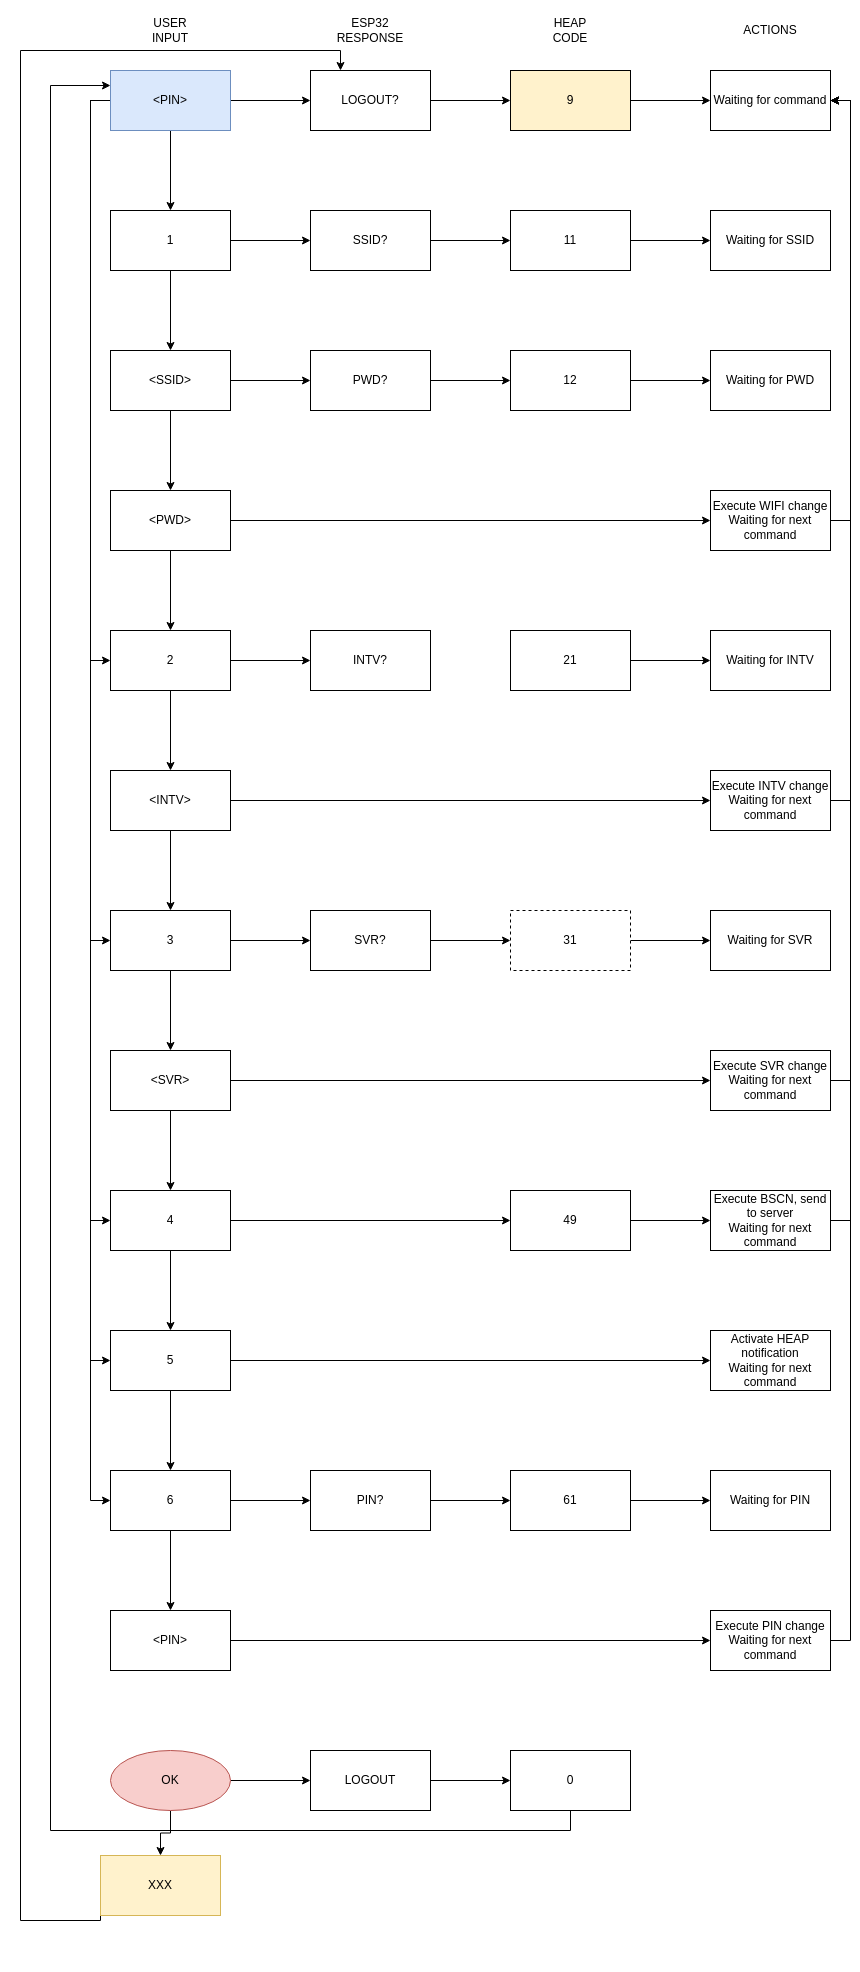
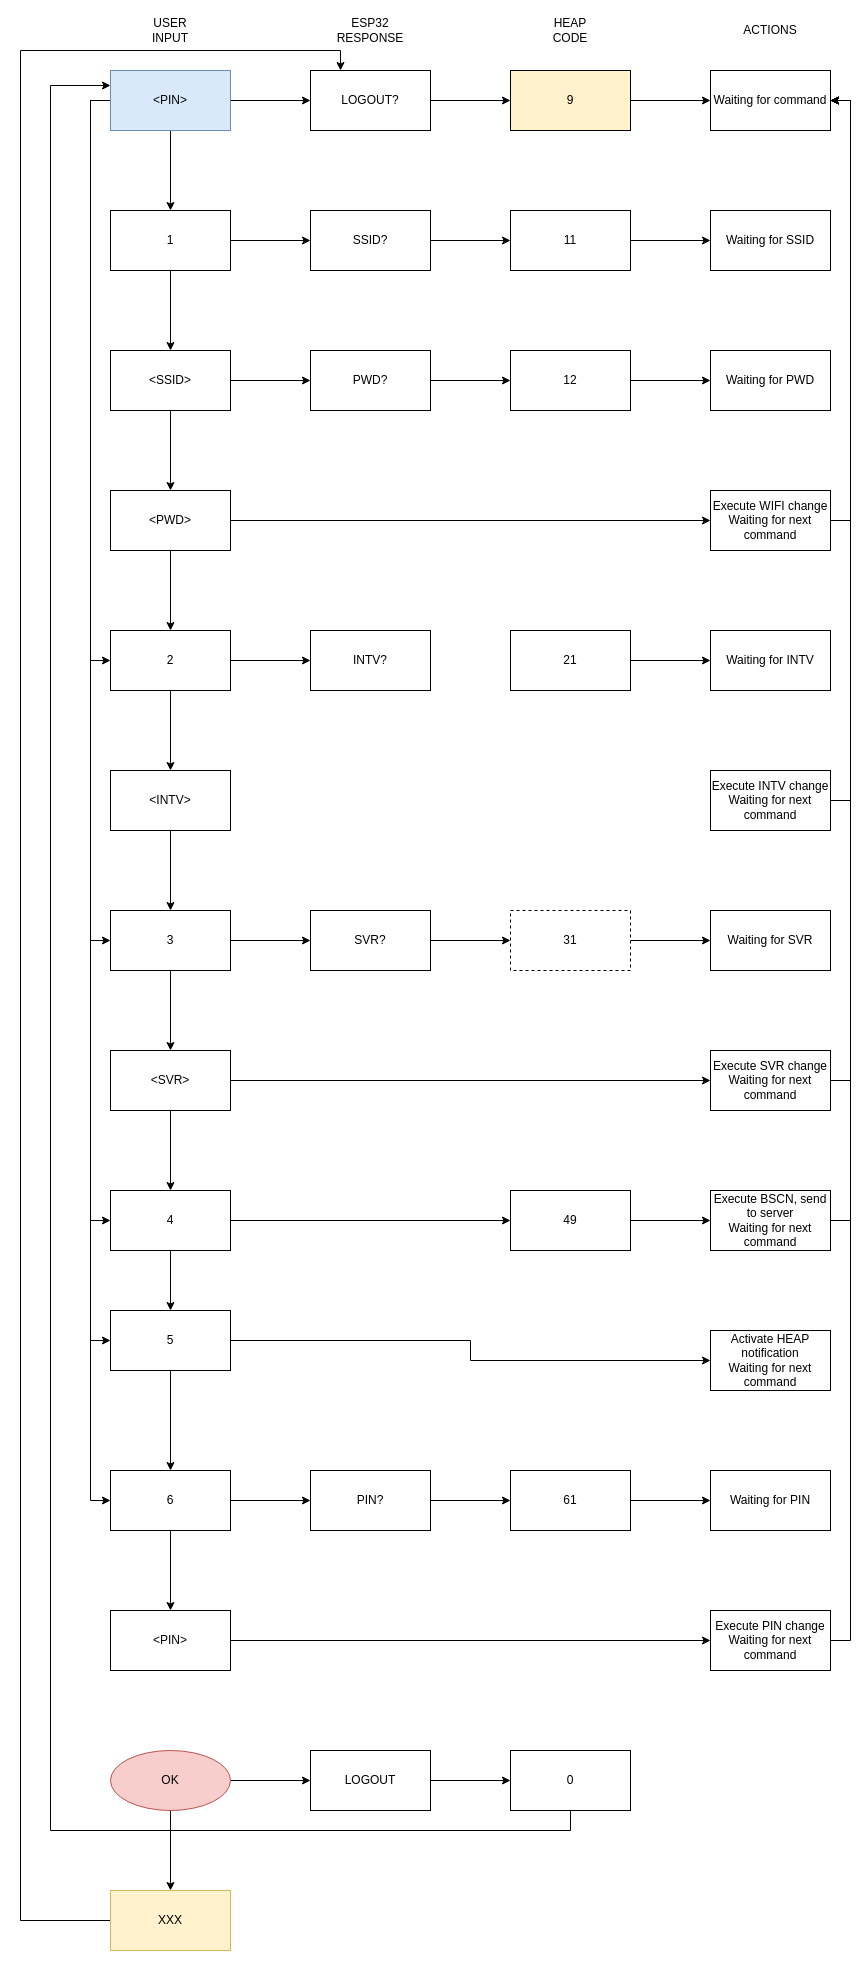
- <mxCell id="43" value="" style="edgeStyle=orthogonalEdgeStyle;rounded=0;orthogonalLoop=1;jettySize=auto;html=1;entryX=0;entryY=0.5;entryDx=0;entryDy=0;" edge="1" parent="1" source="45" target="47"><mxGeometry relative="1" as="geometry"><mxPoint x="510" y="800" as="targetPoint" /></mxGeometry></mxCell>
- <mxCell id="70" value="5" style="rounded=0;whiteSpace=wrap;html=1;" vertex="1" parent="1"><mxGeometry x="110" y="1330" width="120" height="60" as="geometry" /></mxCell>
+ <mxCell id="70" value="5" style="rounded=0;whiteSpace=wrap;html=1;" vertex="1" parent="1"><mxGeometry x="110" y="1310" width="120" height="60" as="geometry" /></mxCell>
- <mxCell id="96" value="XXX" style="rounded=0;whiteSpace=wrap;html=1;fillColor=#fff2cc;strokeColor=#d6b656;" vertex="1" parent="1"><mxGeometry x="100" y="1855" width="120" height="60" as="geometry" /></mxCell>
+ <mxCell id="96" value="XXX" style="rounded=0;whiteSpace=wrap;html=1;fillColor=#fff2cc;strokeColor=#d6b656;" vertex="1" parent="1"><mxGeometry x="110" y="1890" width="120" height="60" as="geometry" /></mxCell>
